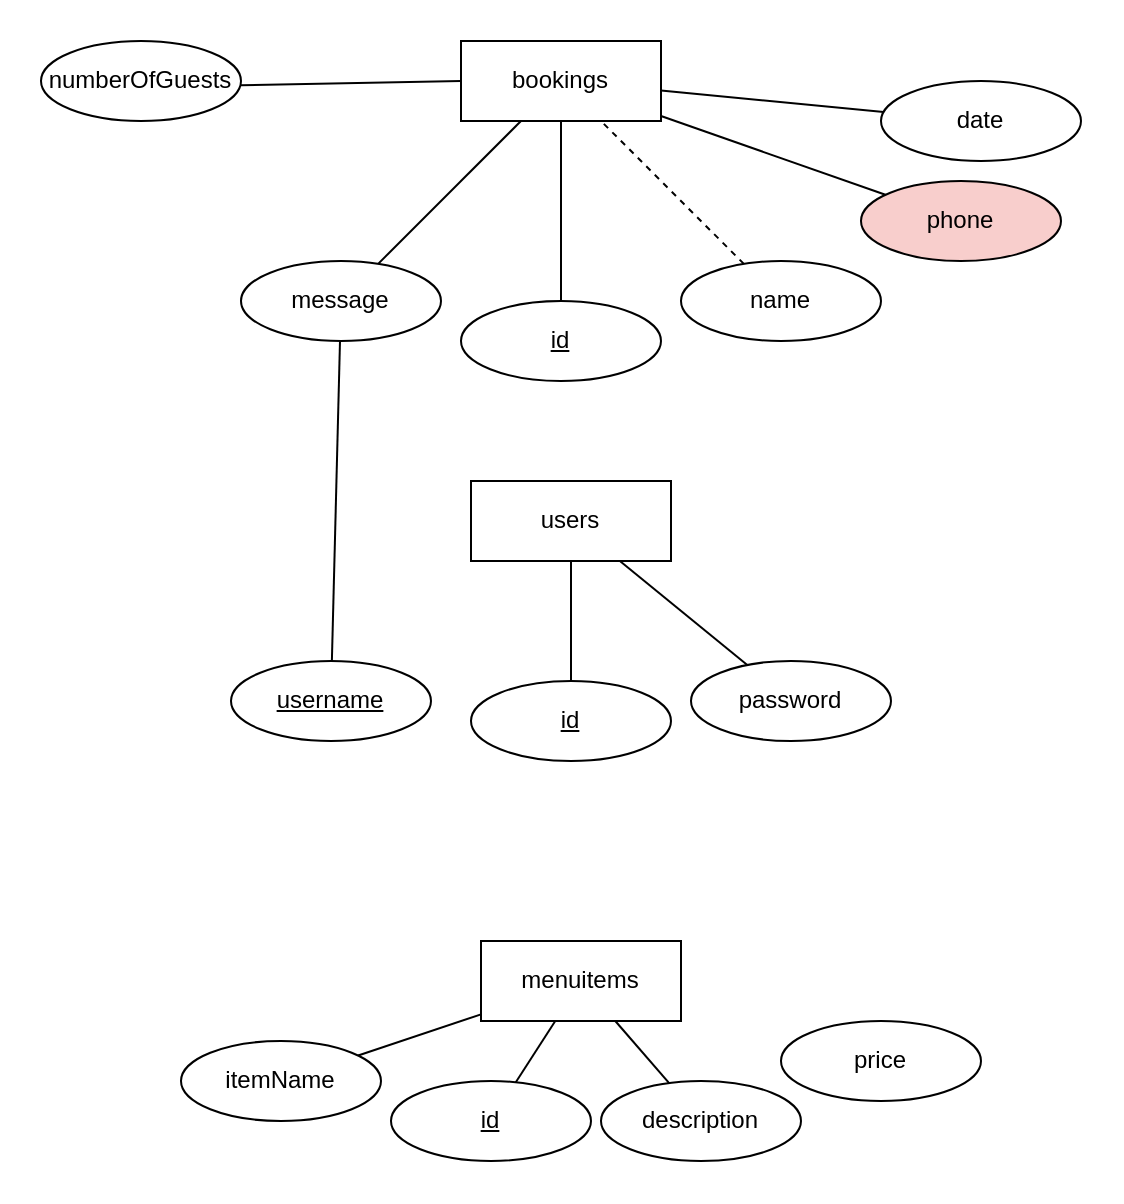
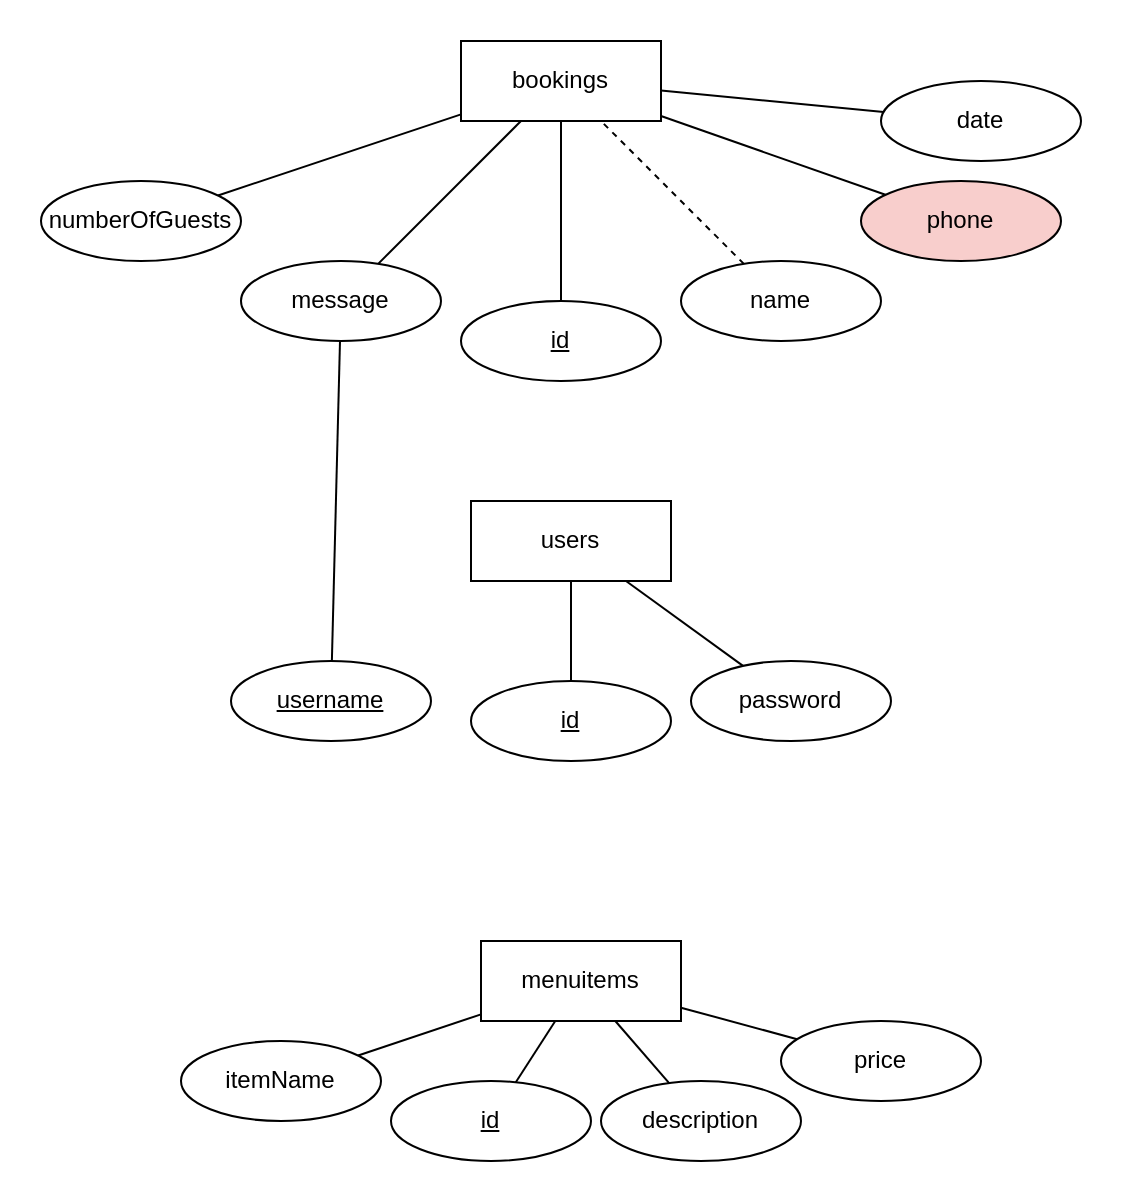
- <mxCell id="10" value="numberOfGuests" style="ellipse;whiteSpace=wrap;html=1;align=center;" vertex="1" parent="1"><mxGeometry x="20" y="20" width="100" height="40" as="geometry" /></mxCell>
+ <mxCell id="10" value="numberOfGuests" style="ellipse;whiteSpace=wrap;html=1;align=center;" vertex="1" parent="1"><mxGeometry x="20" y="90" width="100" height="40" as="geometry" /></mxCell>
- <mxCell id="24" value="users" style="whiteSpace=wrap;html=1;align=center;" vertex="1" parent="1"><mxGeometry x="235" y="240" width="100" height="40" as="geometry" /></mxCell>
+ <mxCell id="24" value="users" style="whiteSpace=wrap;html=1;align=center;" vertex="1" parent="1"><mxGeometry x="235" y="250" width="100" height="40" as="geometry" /></mxCell>
+ <mxCell id="22" style="edgeStyle=none;html=1;endArrow=none;endFill=0;" edge="1" parent="1" source="23" target="15"><mxGeometry relative="1" as="geometry" /></mxCell>
